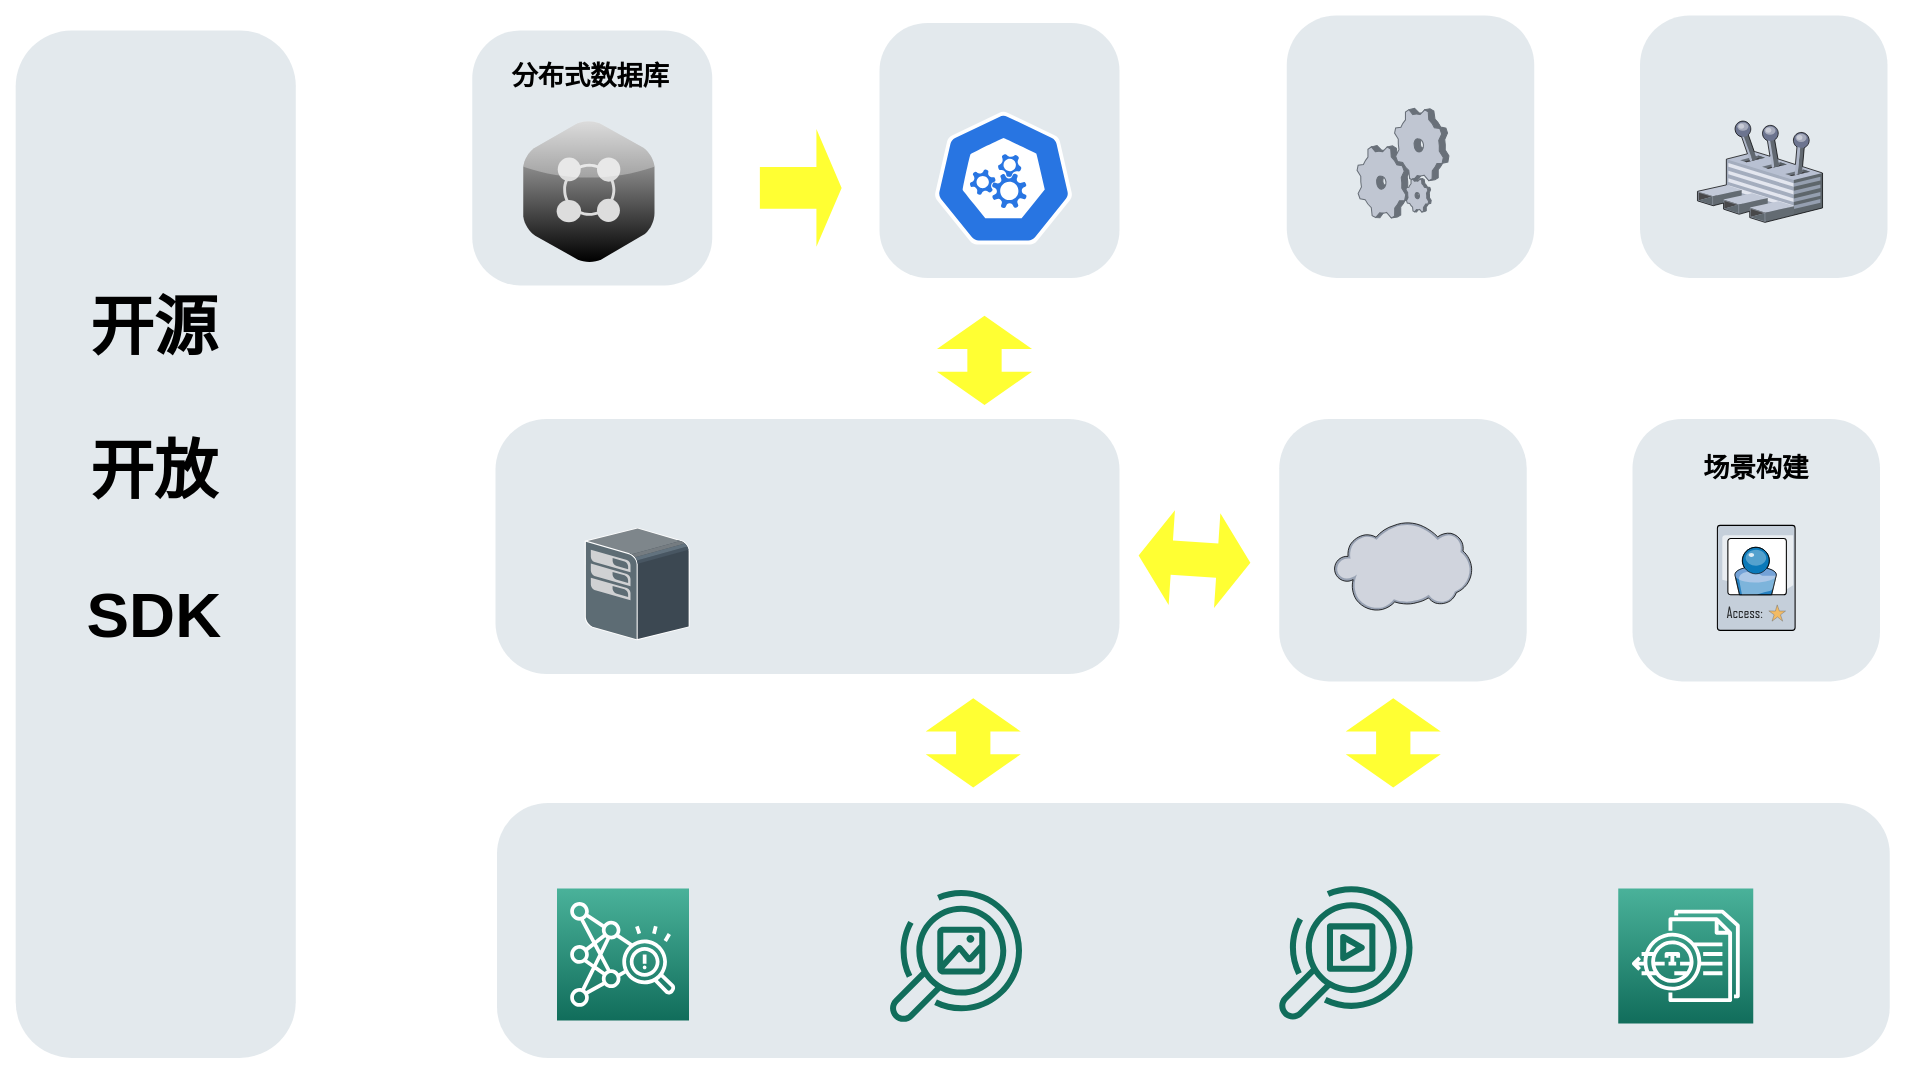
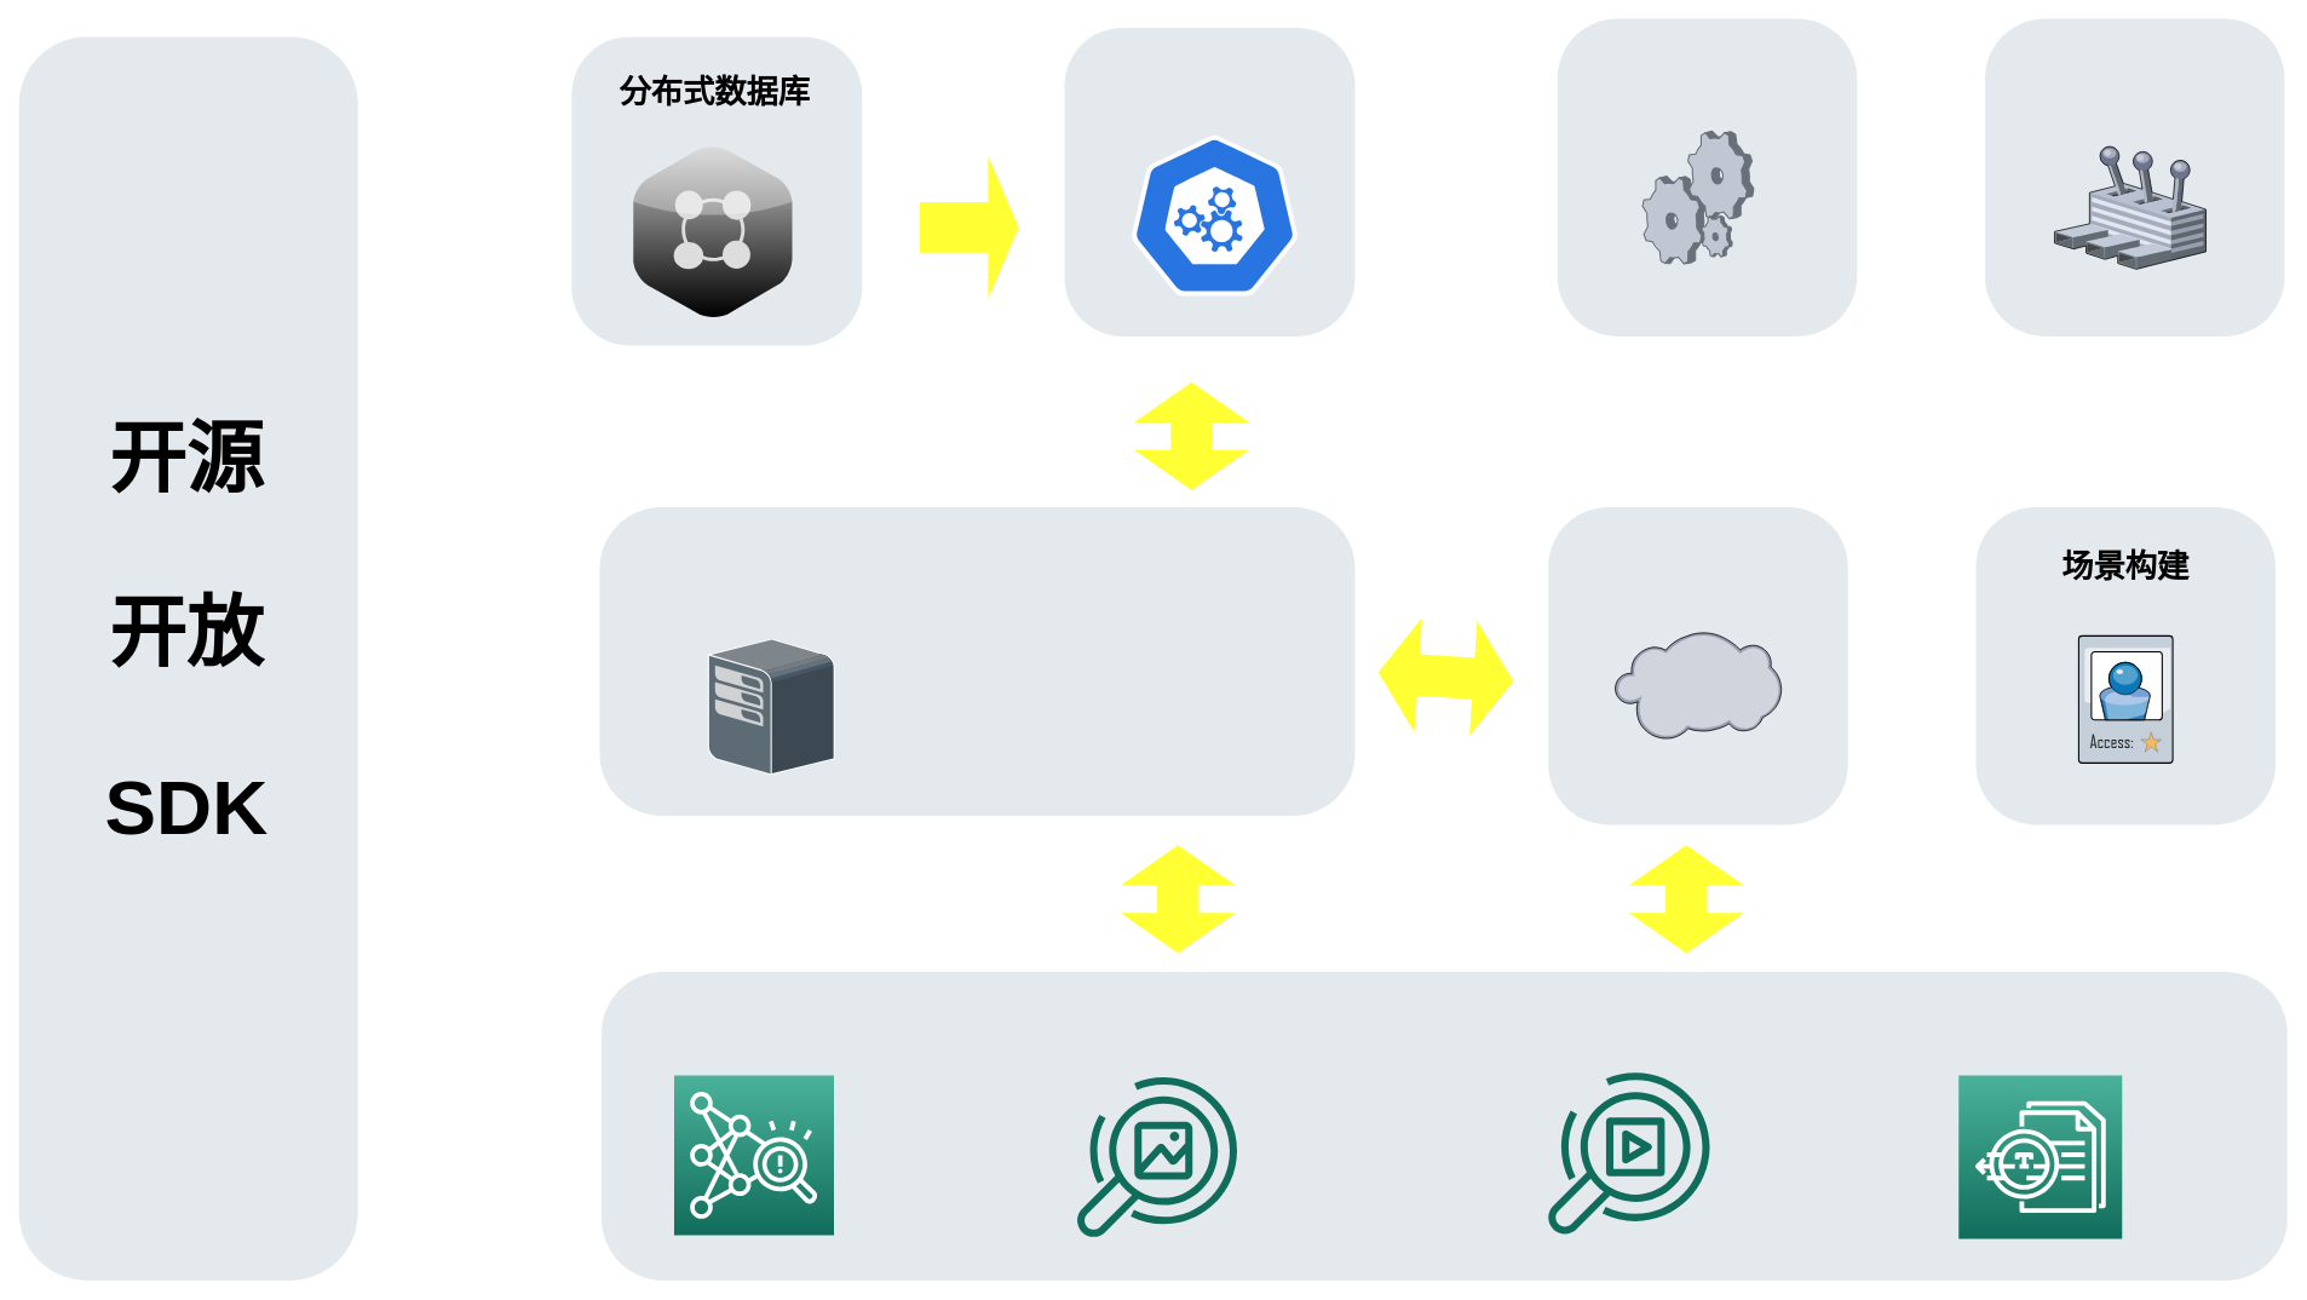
- <mxCell id="30" value="&lt;p style=&quot;line-height: 500%&quot;&gt;&lt;font style=&quot;font-size: 85px&quot;&gt;开源开放SDK&lt;/font&gt;&lt;/p&gt;" style="text;html=1;strokeColor=none;fillColor=none;align=center;verticalAlign=middle;whiteSpace=wrap;rounded=0;fontSize=35;fontStyle=1" parent="1" vertex="1"><mxGeometry x="100" y="80" width="210" height="1110" as="geometry" /></mxCell>
+ <mxCell id="30" value="&lt;p style=&quot;line-height: 500%&quot;&gt;&lt;font style=&quot;font-size: 85px&quot;&gt;开源开放SDK&lt;/font&gt;&lt;/p&gt;" style="text;html=1;strokeColor=none;fillColor=none;align=center;verticalAlign=middle;whiteSpace=wrap;rounded=0;fontSize=35;fontStyle=1" parent="1" vertex="1"><mxGeometry x="100" y="150" width="210" height="1110" as="geometry" /></mxCell>
